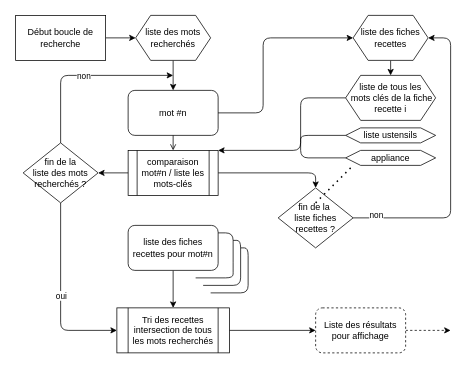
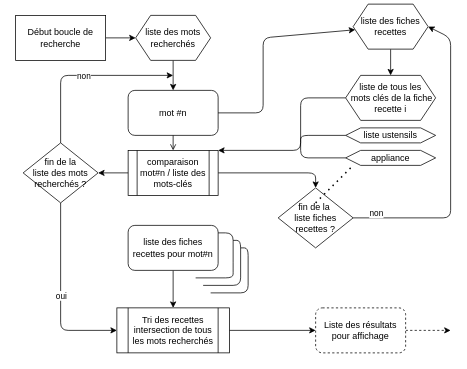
- <mxCell id="20" value="liste des fiches recettes" style="shape=hexagon;perimeter=hexagonPerimeter2;whiteSpace=wrap;html=1;fixedSize=1;" parent="1" vertex="1"><mxGeometry x="470" y="20" width="100" height="60" as="geometry" /></mxCell>
+ <mxCell id="20" value="liste des fiches recettes" style="shape=hexagon;perimeter=hexagonPerimeter2;whiteSpace=wrap;html=1;fixedSize=1;" parent="1" vertex="1"><mxGeometry x="470" y="5" width="100" height="60" as="geometry" /></mxCell>
- <mxCell id="12" value="comparaison mot#n / liste les mots-clés" style="shape=process;whiteSpace=wrap;html=1;backgroundOutline=1;" parent="1" vertex="1"><mxGeometry x="170" y="200" width="120" height="60" as="geometry" /></mxCell>
+ <mxCell id="12" value="comparaison mot#n / liste des mots-clés" style="shape=process;whiteSpace=wrap;html=1;backgroundOutline=1;" parent="1" vertex="1"><mxGeometry x="170" y="200" width="120" height="60" as="geometry" /></mxCell>
